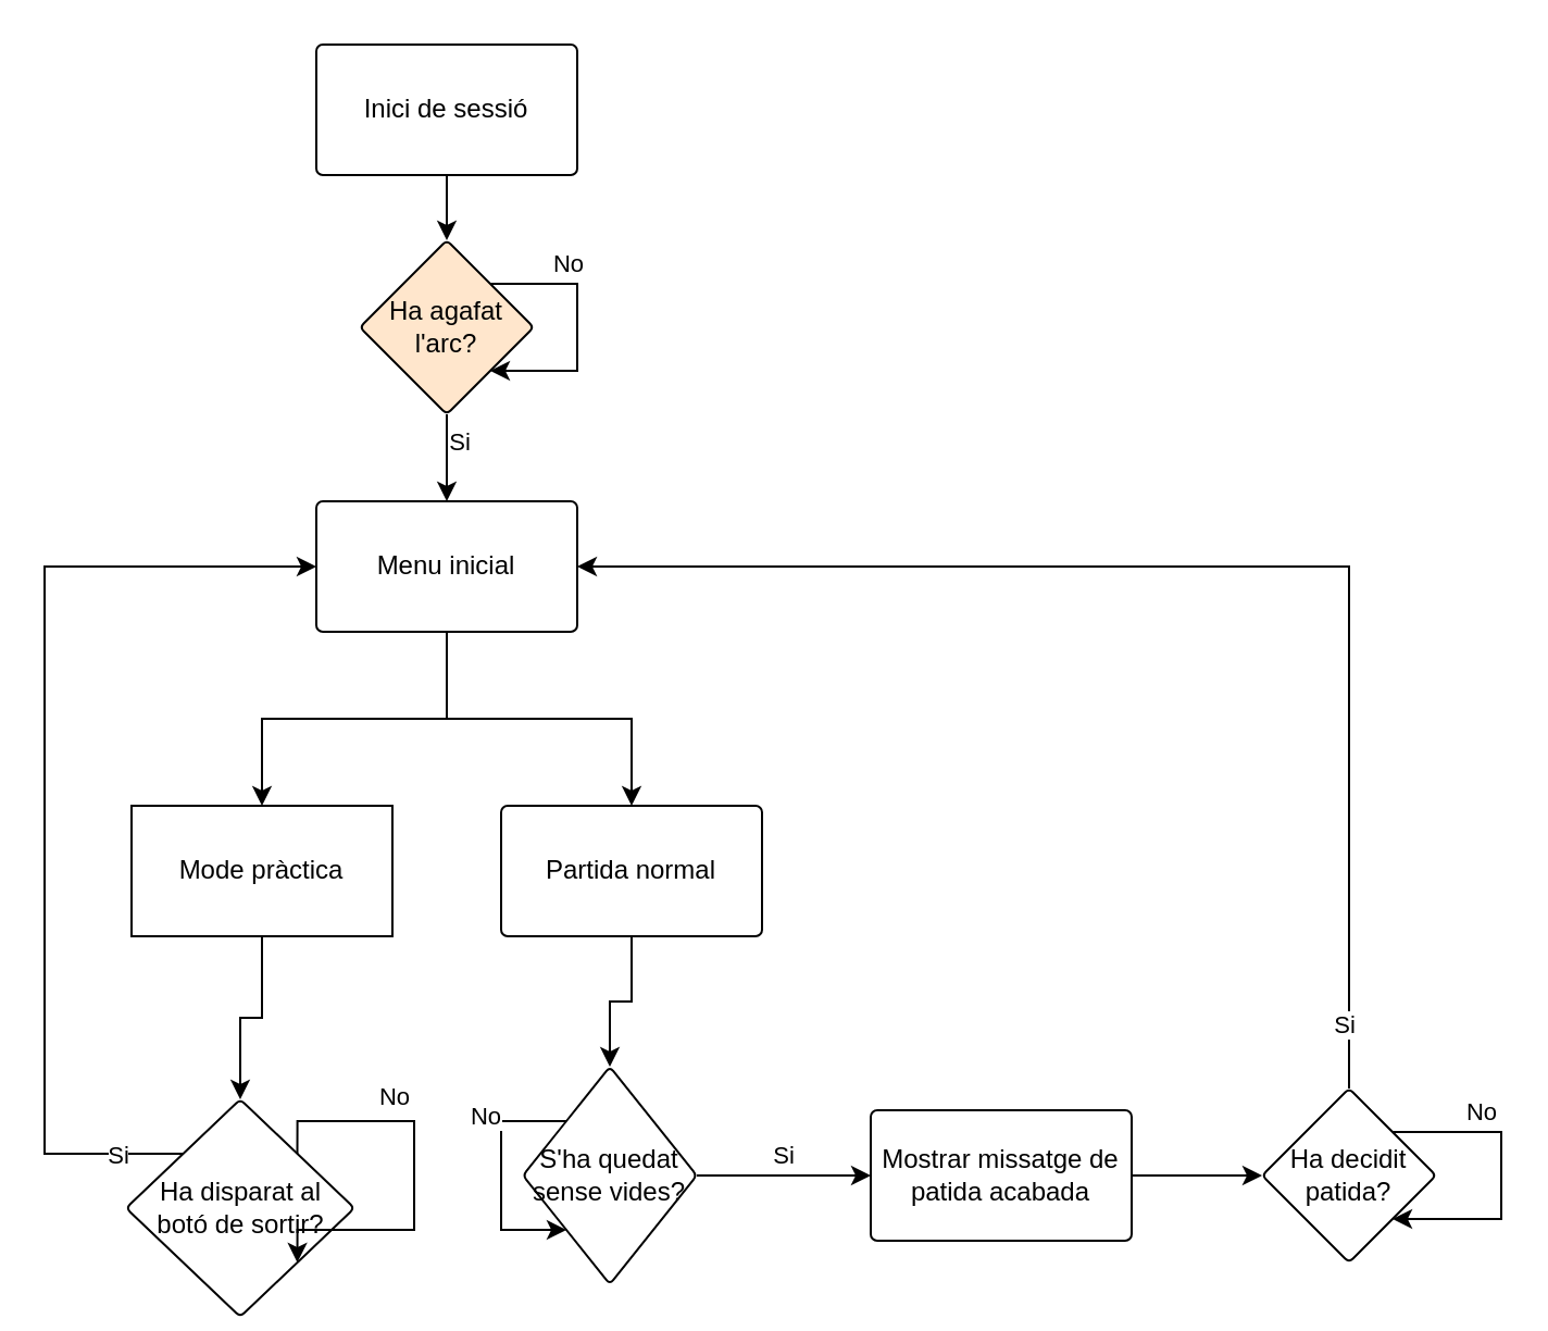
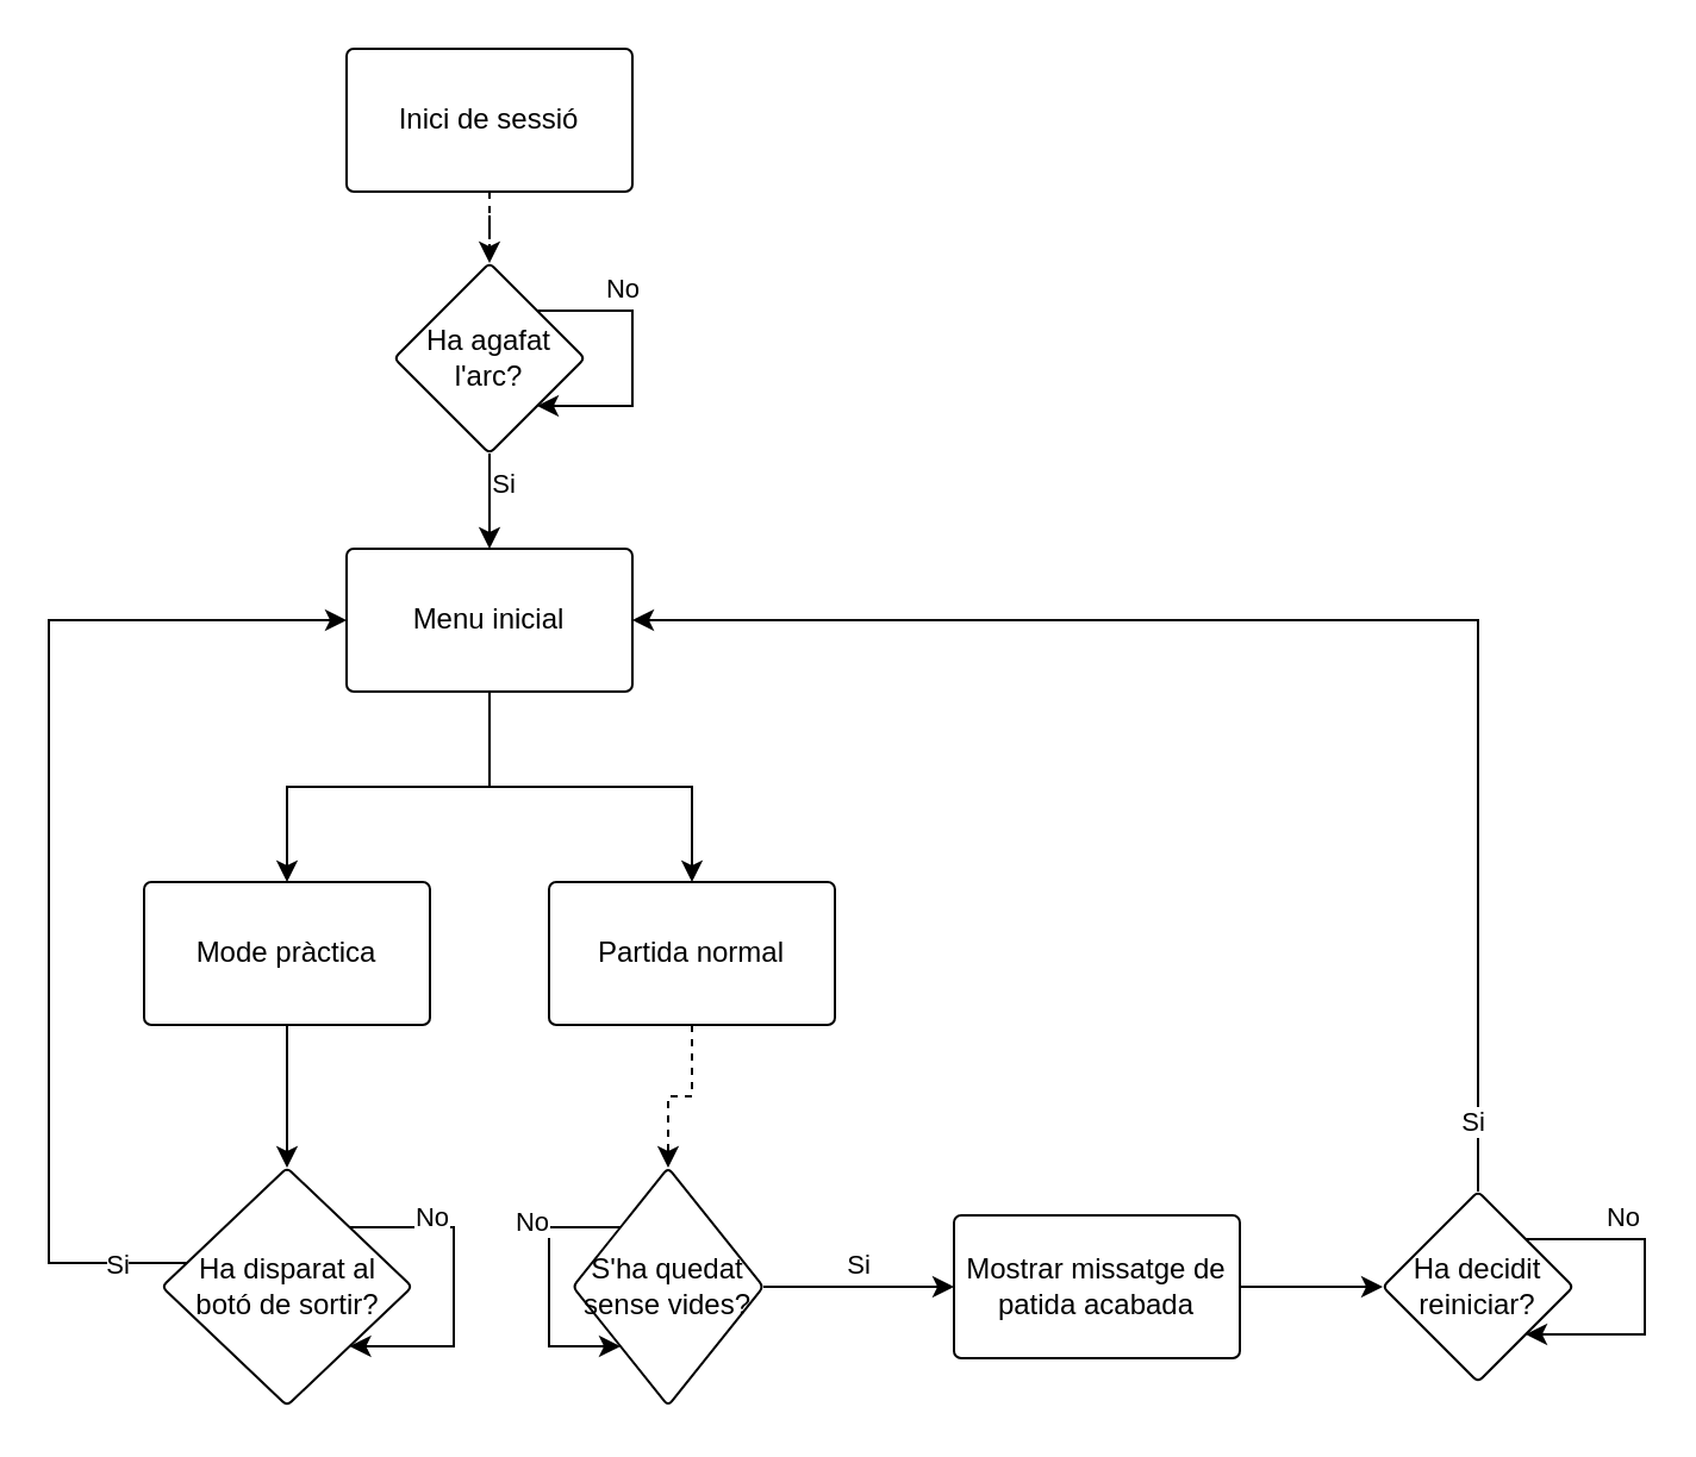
- <mxCell id="6" value="" style="edgeStyle=orthogonalEdgeStyle;rounded=0;orthogonalLoop=1;jettySize=auto;html=1;" edge="1" parent="1" source="7" target="32"><mxGeometry relative="1" as="geometry" /></mxCell>
+ <mxCell id="6" value="" style="edgeStyle=orthogonalEdgeStyle;rounded=0;orthogonalLoop=1;jettySize=auto;html=1;dashed=1;" edge="1" parent="1" source="7" target="32"><mxGeometry relative="1" as="geometry" /></mxCell>
- <mxCell id="32" value="Ha agafat l'arc?" style="rhombus;whiteSpace=wrap;html=1;rounded=1;arcSize=5;fillColor=#ffe6cc;" vertex="1" parent="1"><mxGeometry x="165" y="110" width="80" height="80" as="geometry" /></mxCell>
+ <mxCell id="32" value="Ha agafat l'arc?" style="rhombus;whiteSpace=wrap;html=1;rounded=1;arcSize=5;" vertex="1" parent="1"><mxGeometry x="165" y="110" width="80" height="80" as="geometry" /></mxCell>
- <mxCell id="10" value="Mode pràctica" style="whiteSpace=wrap;html=1;arcSize=5;rounded=0;" vertex="1" parent="1"><mxGeometry x="60" y="370" width="120" height="60" as="geometry" /></mxCell>
+ <mxCell id="10" value="Mode pràctica" style="whiteSpace=wrap;html=1;rounded=1;arcSize=5;" vertex="1" parent="1"><mxGeometry x="60" y="370" width="120" height="60" as="geometry" /></mxCell>
- <mxCell id="3" value="" style="edgeStyle=orthogonalEdgeStyle;rounded=0;orthogonalLoop=1;jettySize=auto;html=1;" edge="1" parent="1" source="4" target="20"><mxGeometry relative="1" as="geometry" /></mxCell>
+ <mxCell id="3" value="" style="edgeStyle=orthogonalEdgeStyle;rounded=0;orthogonalLoop=1;jettySize=auto;html=1;dashed=1;" edge="1" parent="1" source="4" target="20"><mxGeometry relative="1" as="geometry" /></mxCell>
- <mxCell id="23" value="Ha decidit patida?" style="rhombus;whiteSpace=wrap;html=1;rounded=1;arcSize=5;" vertex="1" parent="1"><mxGeometry x="580" y="500" width="80" height="80" as="geometry" /></mxCell>
+ <mxCell id="23" value="Ha decidit reiniciar?" style="rhombus;whiteSpace=wrap;html=1;rounded=1;arcSize=5;" vertex="1" parent="1"><mxGeometry x="580" y="500" width="80" height="80" as="geometry" /></mxCell>
- <mxCell id="13" value="&lt;div&gt;Ha disparat al&lt;/div&gt;&lt;div&gt;botó de sortir?&lt;/div&gt;" style="rhombus;whiteSpace=wrap;html=1;rounded=1;arcSize=5;" vertex="1" parent="1"><mxGeometry x="57.5" y="505" width="105" height="100" as="geometry" /></mxCell>
+ <mxCell id="13" value="&lt;div&gt;Ha disparat al&lt;/div&gt;&lt;div&gt;botó de sortir?&lt;/div&gt;" style="rhombus;whiteSpace=wrap;html=1;rounded=1;arcSize=5;" vertex="1" parent="1"><mxGeometry x="67.5" y="490" width="105" height="100" as="geometry" /></mxCell>
